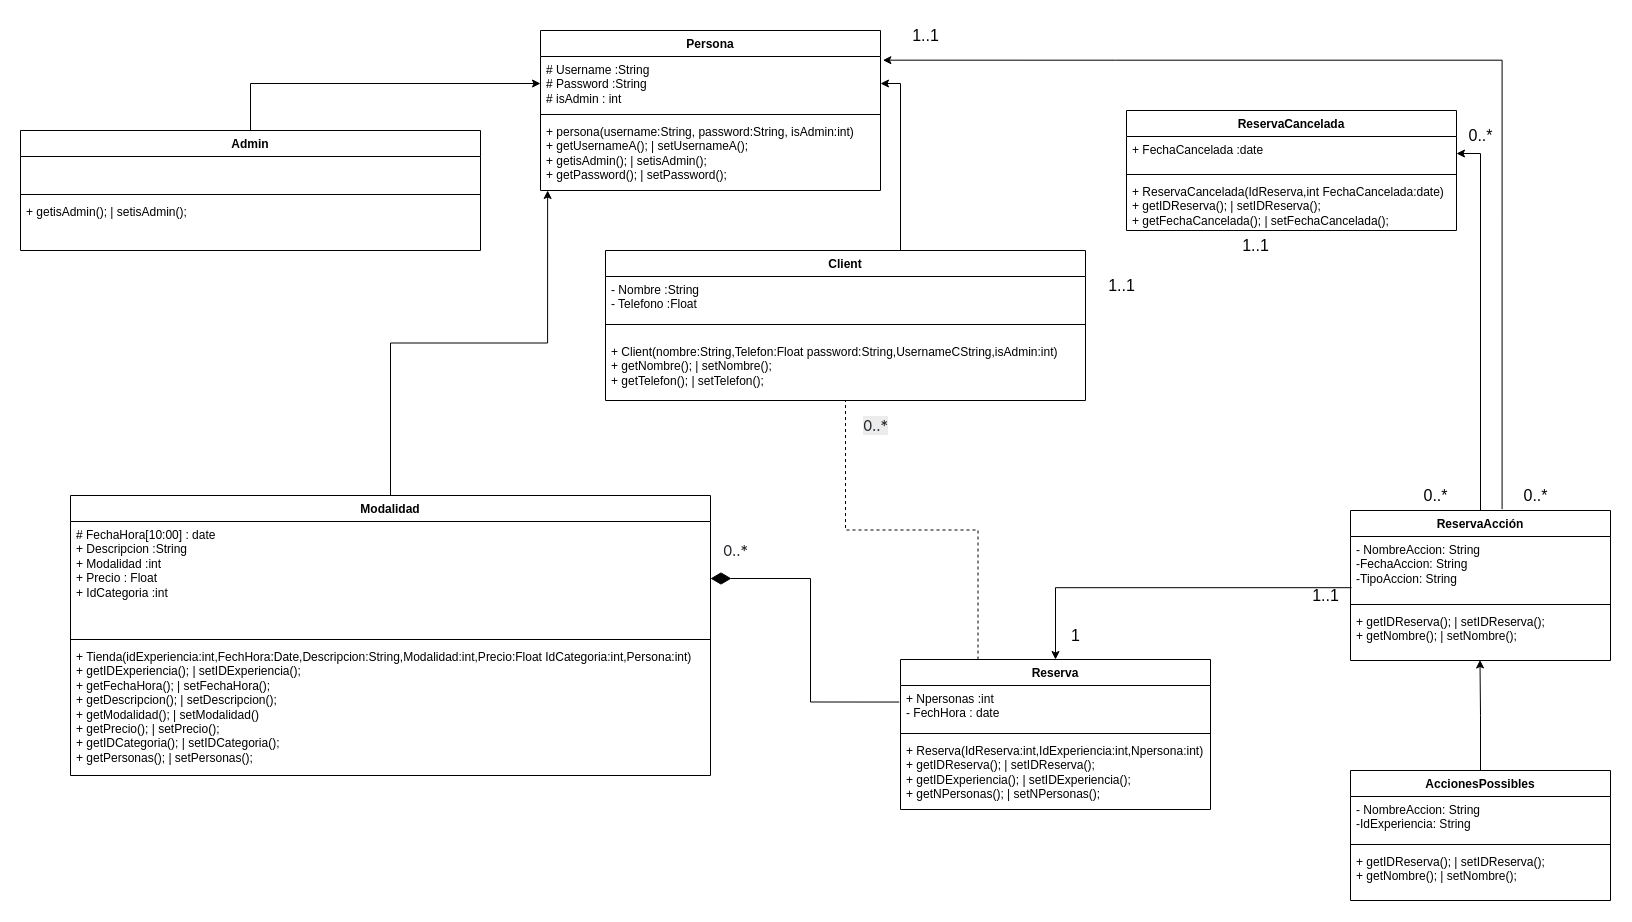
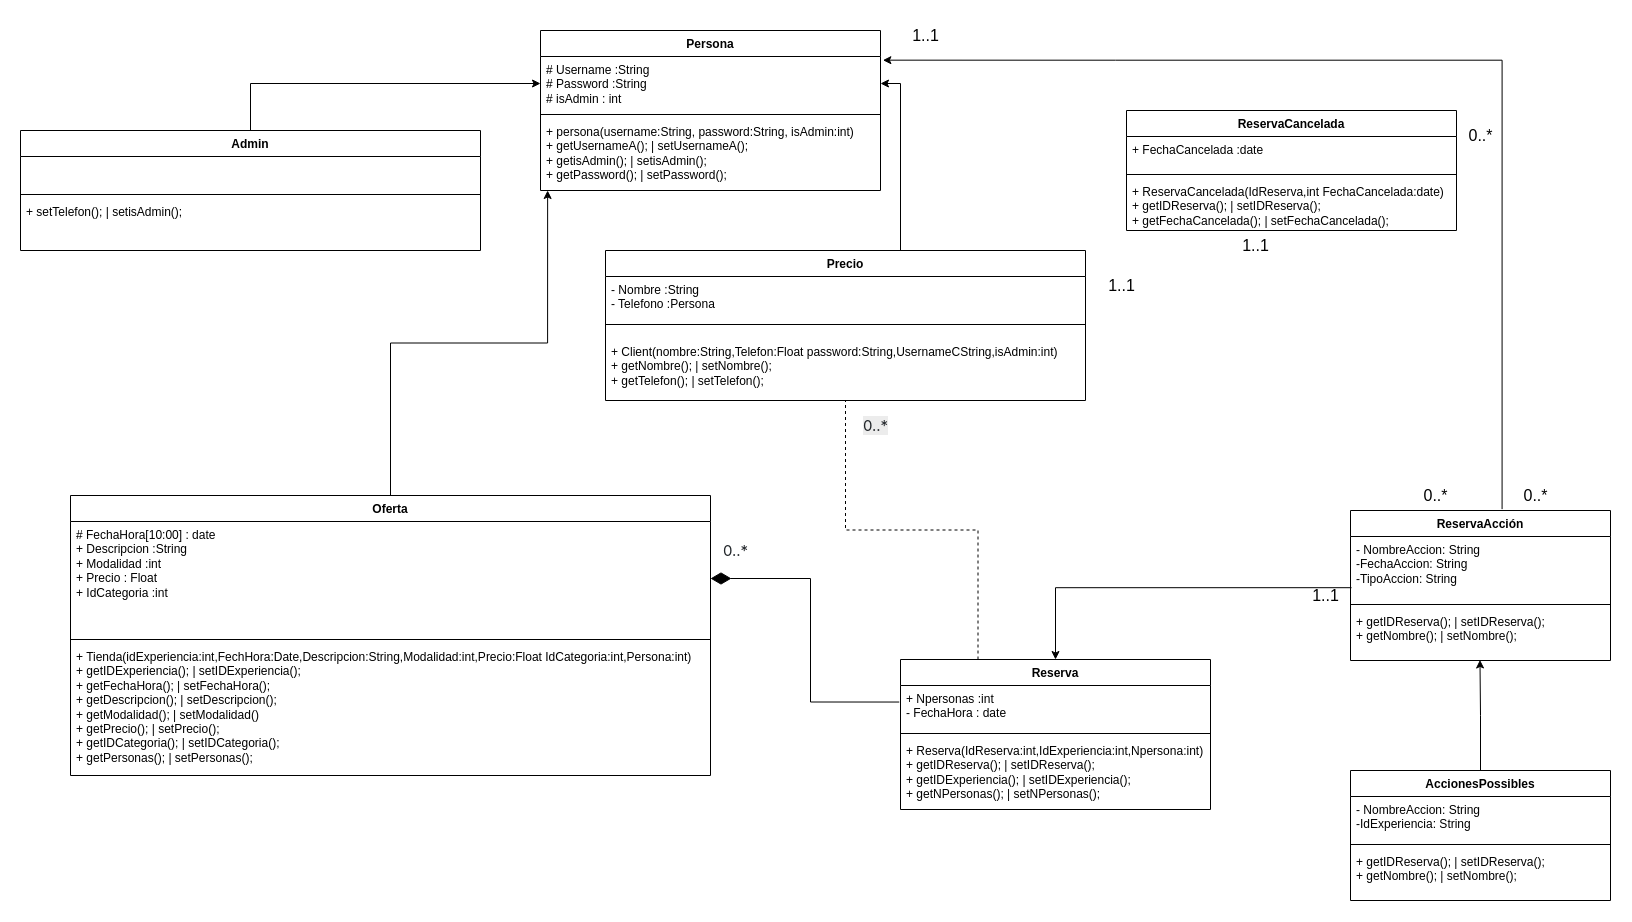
- <mxCell id="10" value="&lt;div&gt;&lt;span style=&quot;background-color: initial;&quot;&gt;+&amp;nbsp;&lt;/span&gt;&lt;span style=&quot;background-color: initial;&quot;&gt;getisAdmin(); | setisAdmin();&lt;/span&gt;&lt;br&gt;&lt;/div&gt;" style="text;strokeColor=none;fillColor=none;align=left;verticalAlign=top;spacingLeft=4;spacingRight=4;overflow=hidden;rotatable=0;points=[[0,0.5],[1,0.5]];portConstraint=eastwest;whiteSpace=wrap;html=1;" vertex="1" parent="7"><mxGeometry y="68" width="460" height="52" as="geometry" /></mxCell>
+ <mxCell id="10" value="&lt;div&gt;&lt;span style=&quot;background-color: initial;&quot;&gt;+&amp;nbsp;&lt;/span&gt;&lt;span style=&quot;background-color: initial;&quot;&gt;setTelefon(); | setisAdmin();&lt;/span&gt;&lt;br&gt;&lt;/div&gt;" style="text;strokeColor=none;fillColor=none;align=left;verticalAlign=top;spacingLeft=4;spacingRight=4;overflow=hidden;rotatable=0;points=[[0,0.5],[1,0.5]];portConstraint=eastwest;whiteSpace=wrap;html=1;" vertex="1" parent="7"><mxGeometry y="68" width="460" height="52" as="geometry" /></mxCell>
- <mxCell id="12" value="Client" style="swimlane;fontStyle=1;align=center;verticalAlign=top;childLayout=stackLayout;horizontal=1;startSize=26;horizontalStack=0;resizeParent=1;resizeParentMax=0;resizeLast=0;collapsible=1;marginBottom=0;whiteSpace=wrap;html=1;" vertex="1" parent="1"><mxGeometry x="605" y="250" width="480" height="150" as="geometry" /></mxCell>
+ <mxCell id="12" value="Precio" style="swimlane;fontStyle=1;align=center;verticalAlign=top;childLayout=stackLayout;horizontal=1;startSize=26;horizontalStack=0;resizeParent=1;resizeParentMax=0;resizeLast=0;collapsible=1;marginBottom=0;whiteSpace=wrap;html=1;" vertex="1" parent="1"><mxGeometry x="605" y="250" width="480" height="150" as="geometry" /></mxCell>
- <mxCell id="13" value="&lt;div&gt;&lt;span style=&quot;background-color: initial;&quot;&gt;- Nombre :String&lt;/span&gt;&lt;/div&gt;&lt;div&gt;&lt;span style=&quot;background-color: initial;&quot;&gt;- Telefono :Float&lt;/span&gt;&lt;/div&gt;" style="text;strokeColor=none;fillColor=none;align=left;verticalAlign=top;spacingLeft=4;spacingRight=4;overflow=hidden;rotatable=0;points=[[0,0.5],[1,0.5]];portConstraint=eastwest;whiteSpace=wrap;html=1;" vertex="1" parent="12"><mxGeometry y="26" width="480" height="34" as="geometry" /></mxCell>
+ <mxCell id="13" value="&lt;div&gt;&lt;span style=&quot;background-color: initial;&quot;&gt;- Nombre :String&lt;/span&gt;&lt;/div&gt;&lt;div&gt;&lt;span style=&quot;background-color: initial;&quot;&gt;- Telefono :Persona&lt;/span&gt;&lt;/div&gt;" style="text;strokeColor=none;fillColor=none;align=left;verticalAlign=top;spacingLeft=4;spacingRight=4;overflow=hidden;rotatable=0;points=[[0,0.5],[1,0.5]];portConstraint=eastwest;whiteSpace=wrap;html=1;" vertex="1" parent="12"><mxGeometry y="26" width="480" height="34" as="geometry" /></mxCell>
- <mxCell id="22" style="edgeStyle=orthogonalEdgeStyle;rounded=0;orthogonalLoop=1;jettySize=auto;html=1;entryX=1;entryY=0.5;entryDx=0;entryDy=0;endArrow=classic;endFill=1;" edge="1" parent="1" source="23" target="28"><mxGeometry relative="1" as="geometry" /></mxCell>
- <mxCell id="31" value="Modalidad" style="swimlane;fontStyle=1;align=center;verticalAlign=top;childLayout=stackLayout;horizontal=1;startSize=26;horizontalStack=0;resizeParent=1;resizeParentMax=0;resizeLast=0;collapsible=1;marginBottom=0;whiteSpace=wrap;html=1;" vertex="1" parent="1"><mxGeometry x="70" y="495" width="640" height="280" as="geometry" /></mxCell>
+ <mxCell id="31" value="Oferta" style="swimlane;fontStyle=1;align=center;verticalAlign=top;childLayout=stackLayout;horizontal=1;startSize=26;horizontalStack=0;resizeParent=1;resizeParentMax=0;resizeLast=0;collapsible=1;marginBottom=0;whiteSpace=wrap;html=1;" vertex="1" parent="1"><mxGeometry x="70" y="495" width="640" height="280" as="geometry" /></mxCell>
- <mxCell id="40" value="1" style="text;html=1;align=center;verticalAlign=middle;resizable=0;points=[];autosize=1;strokeColor=none;fillColor=none;fontSize=16;" vertex="1" parent="1"><mxGeometry x="1060" y="620" width="30" height="30" as="geometry" /></mxCell>
- <mxCell id="19" value="&lt;div&gt;+ Npersonas :int&lt;div&gt;&lt;span style=&quot;background-color: initial;&quot;&gt;- FechHora : date&lt;/span&gt;&lt;/div&gt;&lt;/div&gt;" style="text;strokeColor=none;fillColor=none;align=left;verticalAlign=top;spacingLeft=4;spacingRight=4;overflow=hidden;rotatable=0;points=[[0,0.5],[1,0.5]];portConstraint=eastwest;whiteSpace=wrap;html=1;" vertex="1" parent="18"><mxGeometry y="26" width="310" height="44" as="geometry" /></mxCell>
+ <mxCell id="19" value="&lt;div&gt;+ Npersonas :int&lt;div&gt;&lt;span style=&quot;background-color: initial;&quot;&gt;- FechaHora : date&lt;/span&gt;&lt;/div&gt;&lt;/div&gt;" style="text;strokeColor=none;fillColor=none;align=left;verticalAlign=top;spacingLeft=4;spacingRight=4;overflow=hidden;rotatable=0;points=[[0,0.5],[1,0.5]];portConstraint=eastwest;whiteSpace=wrap;html=1;" vertex="1" parent="18"><mxGeometry y="26" width="310" height="44" as="geometry" /></mxCell>
